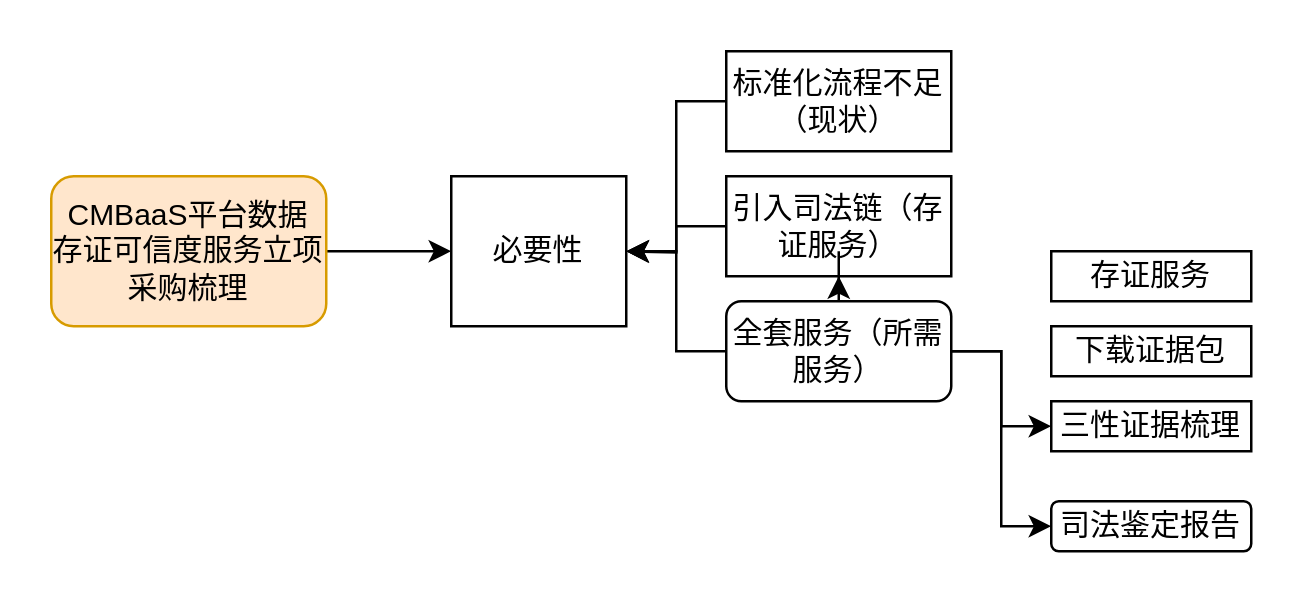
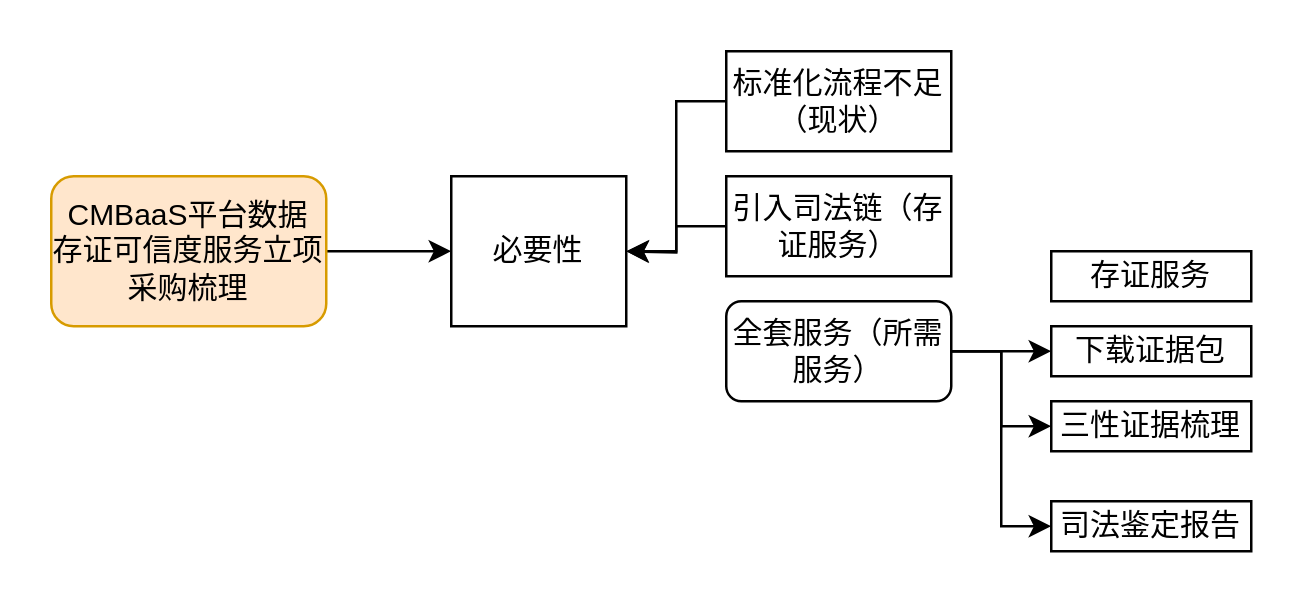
- <mxCell id="11" value="" style="edgeStyle=orthogonalEdgeStyle;rounded=0;orthogonalLoop=1;jettySize=auto;html=1;" edge="1" parent="1" source="13" target="8"><mxGeometry relative="1" as="geometry" /></mxCell>
+ <mxCell id="11" value="" style="edgeStyle=orthogonalEdgeStyle;rounded=0;orthogonalLoop=1;jettySize=auto;html=1;" edge="1" parent="1" source="13" target="16"><mxGeometry relative="1" as="geometry" /></mxCell>
- <mxCell id="9" style="edgeStyle=orthogonalEdgeStyle;rounded=0;orthogonalLoop=1;jettySize=auto;html=1;exitX=0;exitY=0.5;exitDx=0;exitDy=0;entryX=1;entryY=0.5;entryDx=0;entryDy=0;" edge="1" parent="1" source="13" target="4"><mxGeometry relative="1" as="geometry" /></mxCell>
- <mxCell id="17" value="司法鉴定报告" style="whiteSpace=wrap;html=1;rounded=1;" vertex="1" parent="1"><mxGeometry x="420" y="200" width="80" height="20" as="geometry" /></mxCell>
+ <mxCell id="17" value="司法鉴定报告" style="rounded=0;whiteSpace=wrap;html=1;" vertex="1" parent="1"><mxGeometry x="420" y="200" width="80" height="20" as="geometry" /></mxCell>
